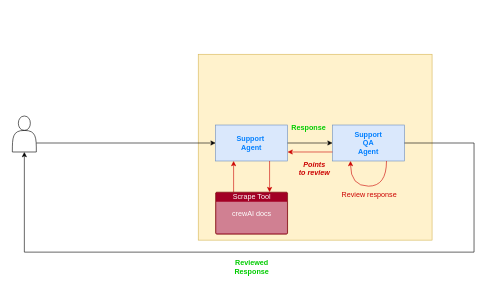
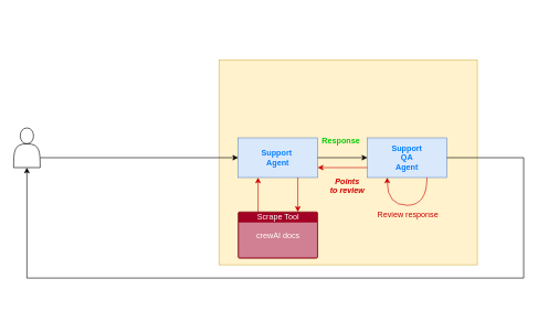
- <mxCell id="20" value="Reviewed&lt;div&gt;Response&lt;/div&gt;" style="text;html=1;align=center;verticalAlign=middle;resizable=0;points=[];autosize=1;strokeColor=none;fillColor=none;fontColor=#00CC00;fontStyle=1" vertex="1" parent="1"><mxGeometry x="379" y="425" width="80" height="40" as="geometry" /></mxCell>
